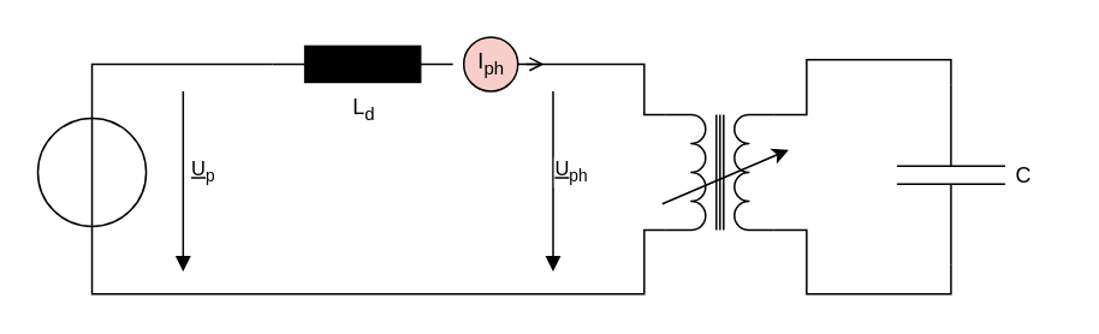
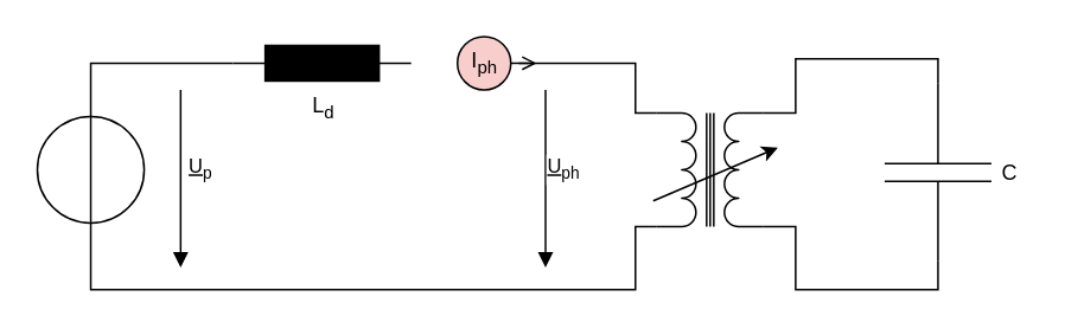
- <mxCell id="4" value="L&lt;sub&gt;d&lt;/sub&gt;" style="verticalLabelPosition=bottom;shadow=0;dashed=0;align=center;fillColor=#000000;html=1;verticalAlign=top;strokeWidth=1;shape=mxgraph.electrical.resistors.resistor_1;" vertex="1" parent="1"><mxGeometry x="150.5" y="25" width="100" height="20" as="geometry" /></mxCell>
+ <mxCell id="4" value="L&lt;sub&gt;d&lt;/sub&gt;" style="verticalLabelPosition=bottom;shadow=0;dashed=0;align=center;fillColor=#000000;html=1;verticalAlign=top;strokeWidth=1;shape=mxgraph.electrical.resistors.resistor_1;" vertex="1" parent="1"><mxGeometry x="130.5" y="25" width="100" height="20" as="geometry" /></mxCell>
